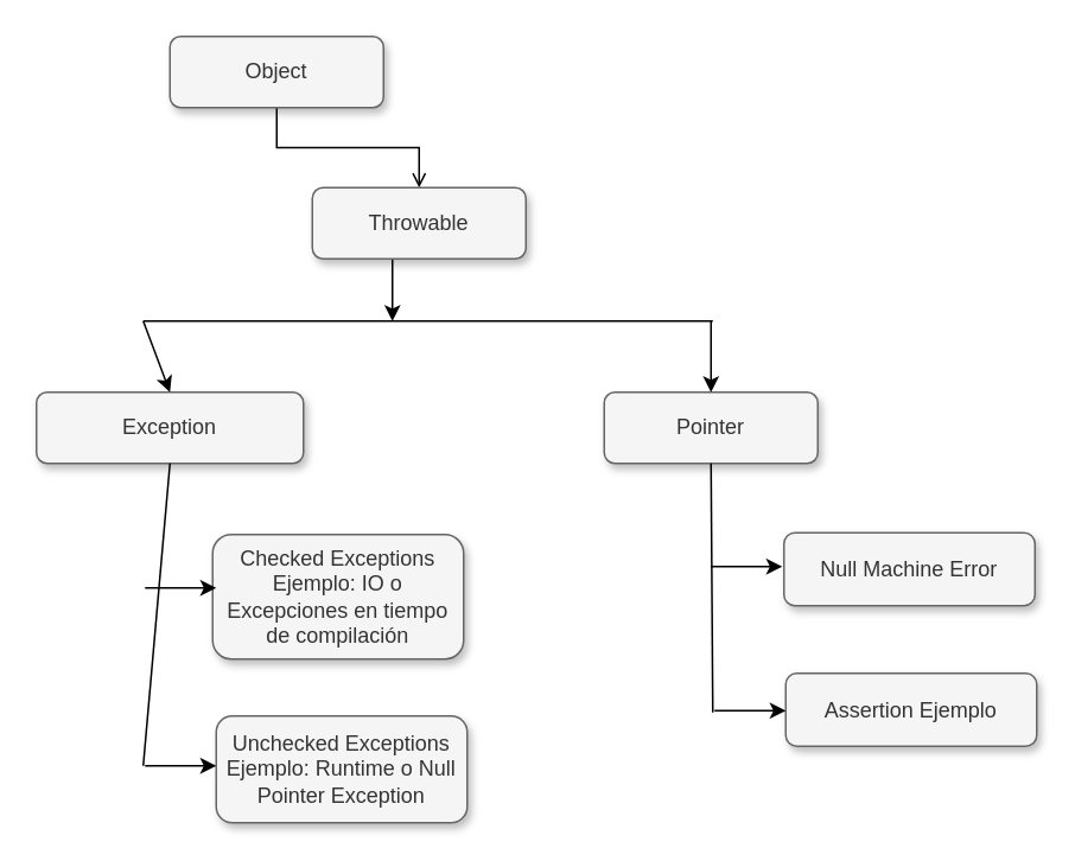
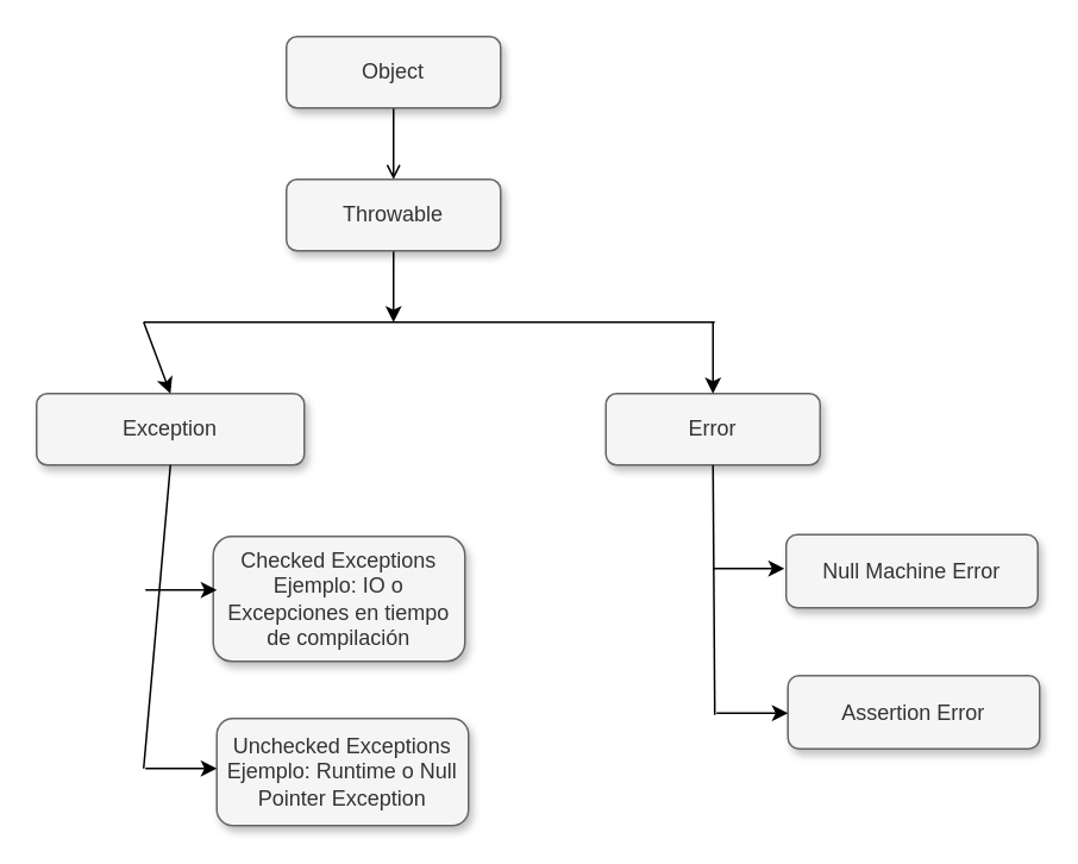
- <mxCell id="3" value="Object" style="rounded=1;whiteSpace=wrap;html=1;fillColor=#f5f5f5;strokeColor=#666666;fontColor=#333333;shadow=1;" vertex="1" parent="1"><mxGeometry x="95" y="20" width="120" height="40" as="geometry" /></mxCell>
+ <mxCell id="3" value="Object" style="rounded=1;whiteSpace=wrap;html=1;fillColor=#f5f5f5;strokeColor=#666666;fontColor=#333333;shadow=1;" vertex="1" parent="1"><mxGeometry x="160" y="20" width="120" height="40" as="geometry" /></mxCell>
- <mxCell id="5" value="Throwable" style="rounded=1;whiteSpace=wrap;html=1;fillColor=#f5f5f5;strokeColor=#666666;fontColor=#333333;shadow=1;" vertex="1" parent="1"><mxGeometry x="175" y="105" width="120" height="40" as="geometry" /></mxCell>
+ <mxCell id="5" value="Throwable" style="rounded=1;whiteSpace=wrap;html=1;fillColor=#f5f5f5;strokeColor=#666666;fontColor=#333333;shadow=1;" vertex="1" parent="1"><mxGeometry x="160" y="100" width="120" height="40" as="geometry" /></mxCell>
- <mxCell id="9" value="Pointer" style="rounded=1;whiteSpace=wrap;html=1;fillColor=#f5f5f5;strokeColor=#666666;fontColor=#333333;shadow=1;" vertex="1" parent="1"><mxGeometry x="339" y="220" width="120" height="40" as="geometry" /></mxCell>
+ <mxCell id="9" value="Error" style="rounded=1;whiteSpace=wrap;html=1;fillColor=#f5f5f5;strokeColor=#666666;fontColor=#333333;shadow=1;" vertex="1" parent="1"><mxGeometry x="339" y="220" width="120" height="40" as="geometry" /></mxCell>
- <mxCell id="17" value="Assertion Ejemplo" style="rounded=1;whiteSpace=wrap;html=1;fillColor=#f5f5f5;strokeColor=#666666;fontColor=#333333;shadow=1;" vertex="1" parent="1"><mxGeometry x="441" y="378" width="141" height="41" as="geometry" /></mxCell>
+ <mxCell id="17" value="Assertion Error" style="rounded=1;whiteSpace=wrap;html=1;fillColor=#f5f5f5;strokeColor=#666666;fontColor=#333333;shadow=1;" vertex="1" parent="1"><mxGeometry x="441" y="378" width="141" height="41" as="geometry" /></mxCell>
